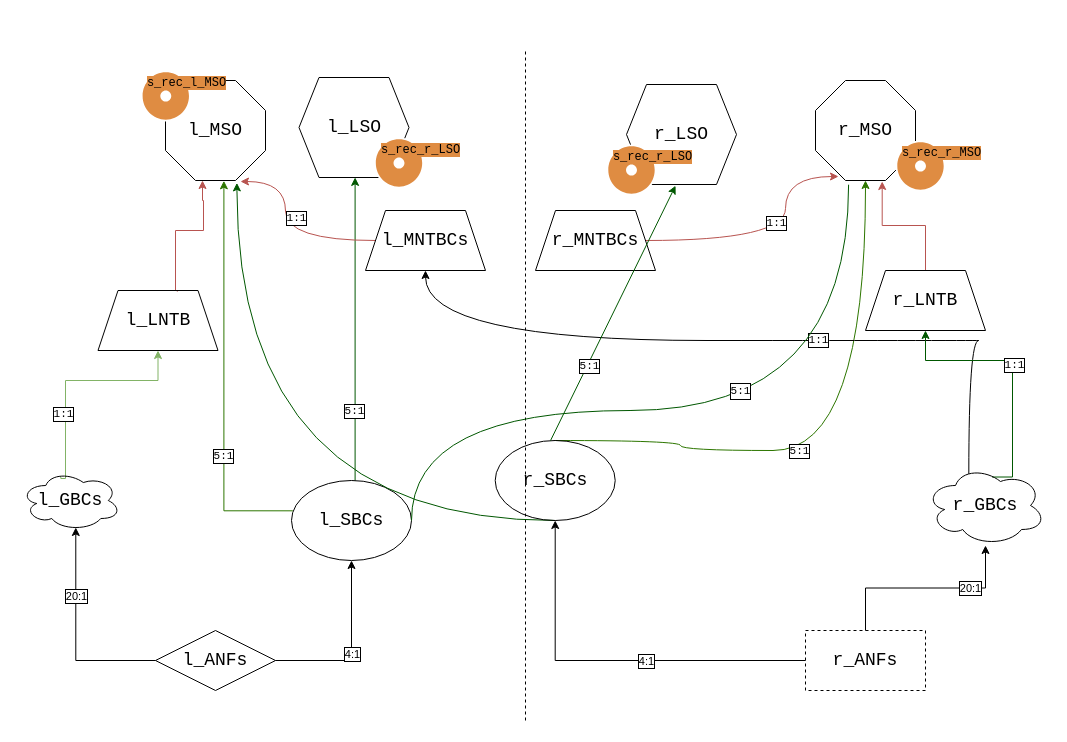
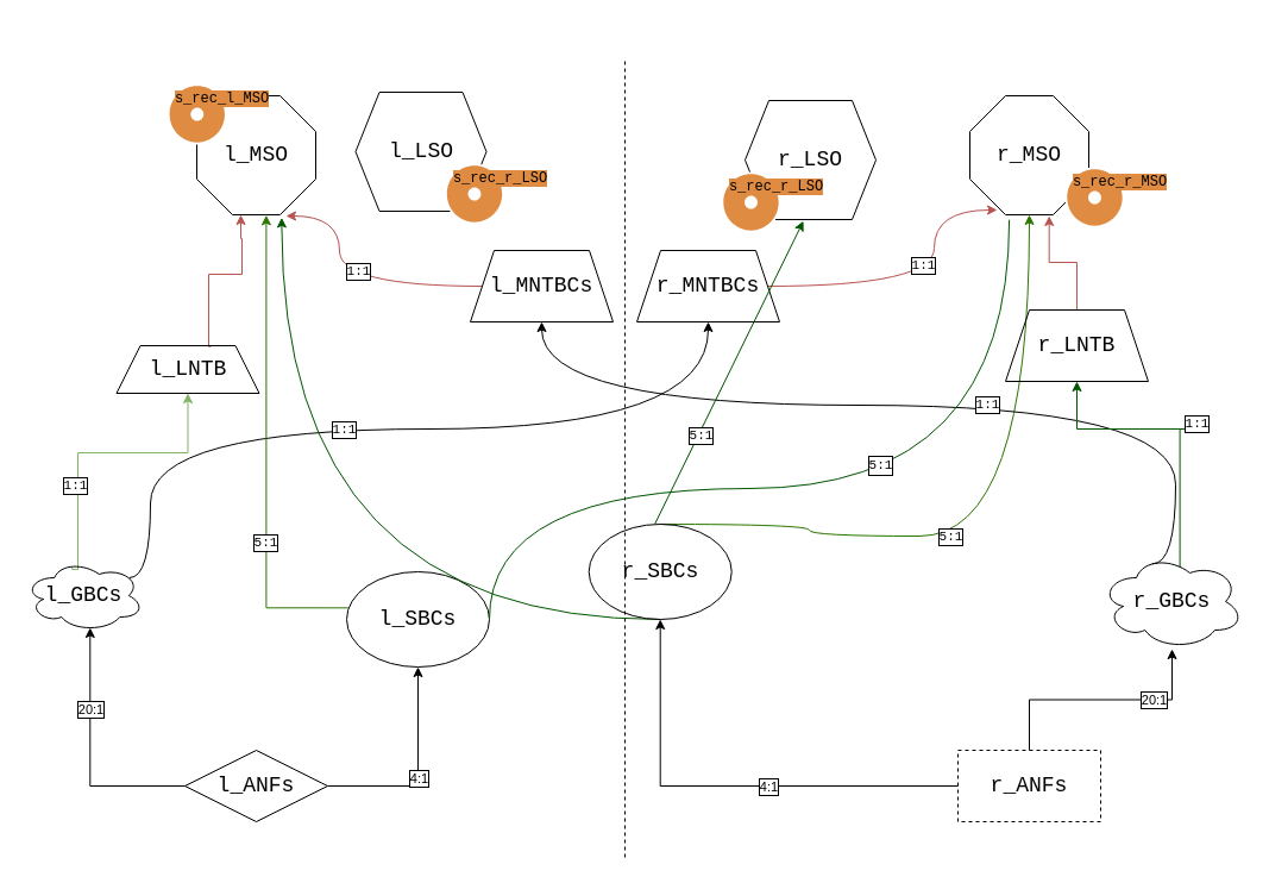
- <mxCell id="28" value="l_MNTBCs" style="shape=trapezoid;perimeter=trapezoidPerimeter;whiteSpace=wrap;html=1;fixedSize=1;fillColor=none;fontFamily=Courier New;fontSize=18;" parent="1" vertex="1"><mxGeometry x="365" y="210" width="120" height="60" as="geometry" /></mxCell>
+ <mxCell id="28" value="l_MNTBCs" style="shape=trapezoid;perimeter=trapezoidPerimeter;whiteSpace=wrap;html=1;fixedSize=1;fillColor=none;fontFamily=Courier New;fontSize=18;" parent="1" vertex="1"><mxGeometry x="395" y="210" width="120" height="60" as="geometry" /></mxCell>
- <mxCell id="58" value="r_LNTB" style="shape=trapezoid;perimeter=trapezoidPerimeter;whiteSpace=wrap;html=1;fixedSize=1;fillColor=none;fontFamily=Courier New;fontSize=18;" parent="1" vertex="1"><mxGeometry x="865" y="270" width="120" height="60" as="geometry" /></mxCell>
+ <mxCell id="58" value="r_LNTB" style="shape=trapezoid;perimeter=trapezoidPerimeter;whiteSpace=wrap;html=1;fixedSize=1;fillColor=none;fontFamily=Courier New;fontSize=18;" parent="1" vertex="1"><mxGeometry x="845" y="260" width="120" height="60" as="geometry" /></mxCell>
- <mxCell id="56" value="l_LNTB" style="shape=trapezoid;perimeter=trapezoidPerimeter;whiteSpace=wrap;html=1;fixedSize=1;fillColor=none;fontFamily=Courier New;fontSize=18;" parent="1" vertex="1"><mxGeometry x="97.5" y="290" width="120" height="60" as="geometry" /></mxCell>
+ <mxCell id="56" value="l_LNTB" style="shape=trapezoid;perimeter=trapezoidPerimeter;whiteSpace=wrap;html=1;fixedSize=1;fillColor=none;fontFamily=Courier New;fontSize=18;" parent="1" vertex="1"><mxGeometry x="97.5" y="290" width="120" height="40" as="geometry" /></mxCell>
- <mxCell id="12" style="rounded=0;orthogonalLoop=1;jettySize=auto;html=1;entryX=0.51;entryY=0.999;entryDx=0;entryDy=0;fillColor=#008a00;strokeColor=#005700;fontFamily=Courier New;exitX=0.53;exitY=0.002;exitDx=0;exitDy=0;exitPerimeter=0;entryPerimeter=0;" parent="1" source="14" target="42" edge="1"><mxGeometry relative="1" as="geometry" /></mxCell>
- <mxCell id="13" value="5:1" style="edgeLabel;html=1;align=center;verticalAlign=middle;resizable=0;points=[];fontFamily=Courier New;labelBorderColor=default;" parent="12" vertex="1" connectable="0"><mxGeometry x="-0.521" y="1" relative="1" as="geometry"><mxPoint y="3" as="offset" /></mxGeometry></mxCell>
+ <mxCell id="20" style="edgeStyle=orthogonalEdgeStyle;rounded=0;orthogonalLoop=1;jettySize=auto;html=1;fontFamily=Courier New;entryX=0.5;entryY=1;entryDx=0;entryDy=0;curved=1;exitX=0.88;exitY=0.25;exitDx=0;exitDy=0;exitPerimeter=0;" parent="1" source="22" target="25" edge="1"><mxGeometry relative="1" as="geometry"><Array as="points"><mxPoint x="126" y="360" /><mxPoint x="595" y="360" /></Array></mxGeometry></mxCell>
+ <mxCell id="21" value="1:1" style="edgeLabel;html=1;align=center;verticalAlign=middle;resizable=0;points=[];fontFamily=Courier New;labelBorderColor=default;" parent="20" vertex="1" connectable="0"><mxGeometry x="-0.132" relative="1" as="geometry"><mxPoint as="offset" /></mxGeometry></mxCell>
